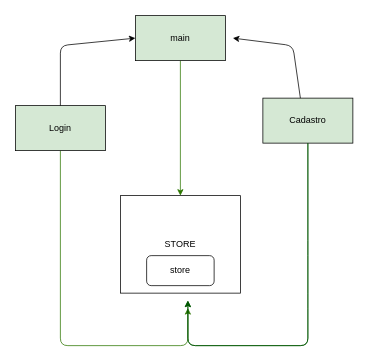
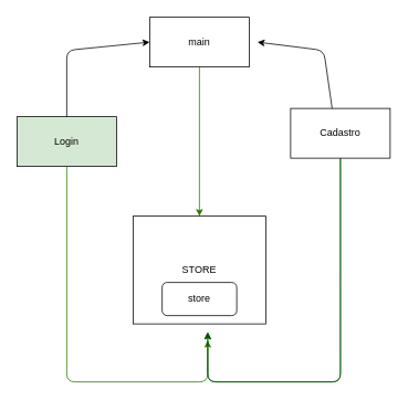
- <mxCell id="7" value="main&lt;br&gt;" style="rounded=0;whiteSpace=wrap;html=1;fillColor=#d5e8d4;" parent="1" vertex="1"><mxGeometry x="180" y="20" width="120" height="60" as="geometry" /></mxCell>
+ <mxCell id="7" value="main&lt;br&gt;" style="rounded=0;whiteSpace=wrap;html=1;" parent="1" vertex="1"><mxGeometry x="180" y="20" width="120" height="60" as="geometry" /></mxCell>
- <mxCell id="5" value="Cadastro&lt;br&gt;" style="rounded=0;whiteSpace=wrap;html=1;fillColor=#d5e8d4;" parent="1" vertex="1"><mxGeometry x="350" y="130" width="120" height="60" as="geometry" /></mxCell>
+ <mxCell id="5" value="Cadastro&lt;br&gt;" style="rounded=0;whiteSpace=wrap;html=1;" parent="1" vertex="1"><mxGeometry x="350" y="130" width="120" height="60" as="geometry" /></mxCell>
